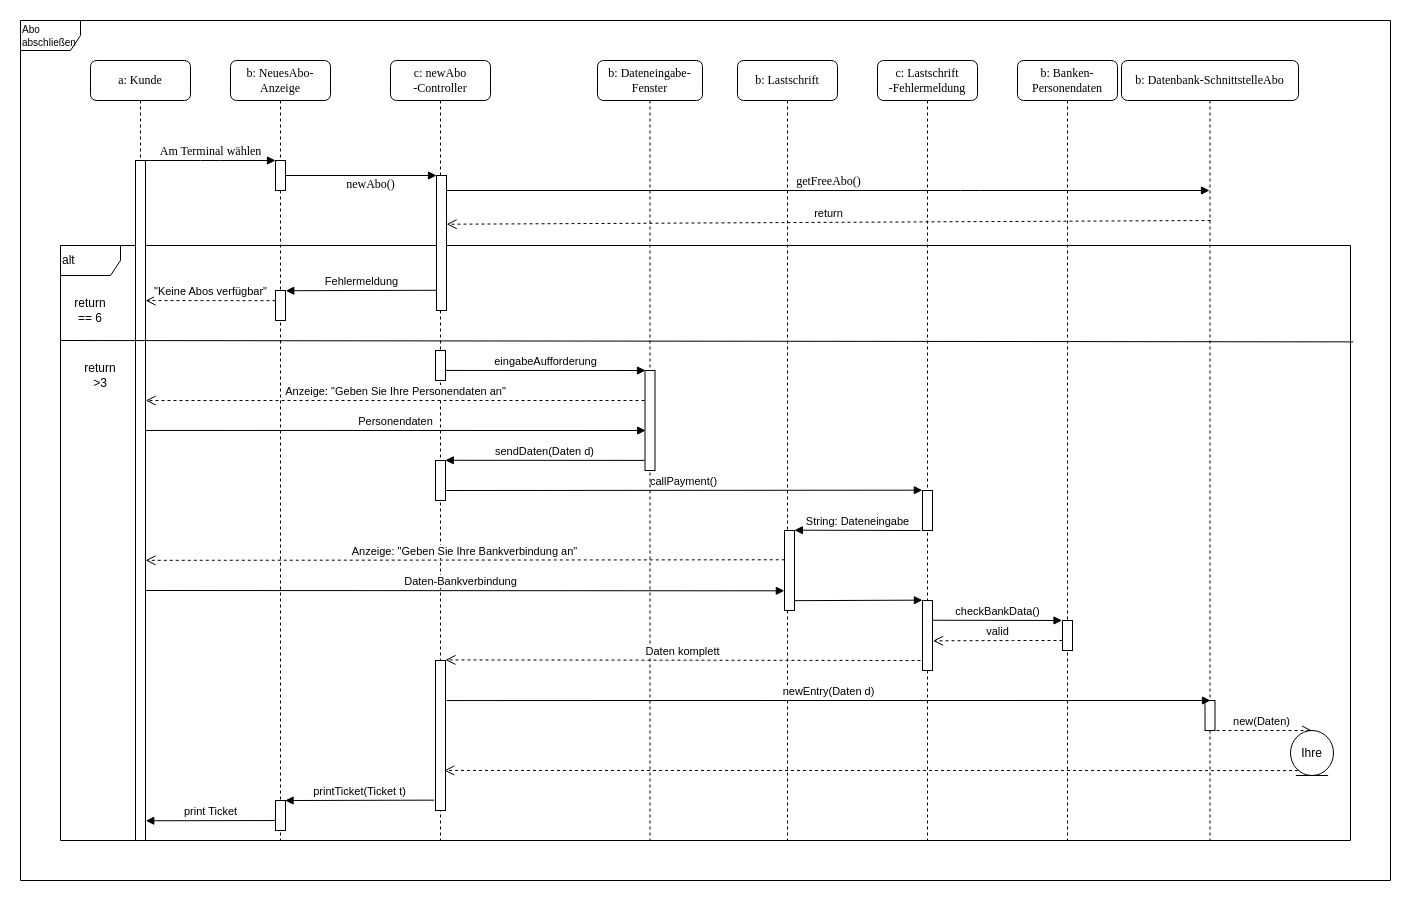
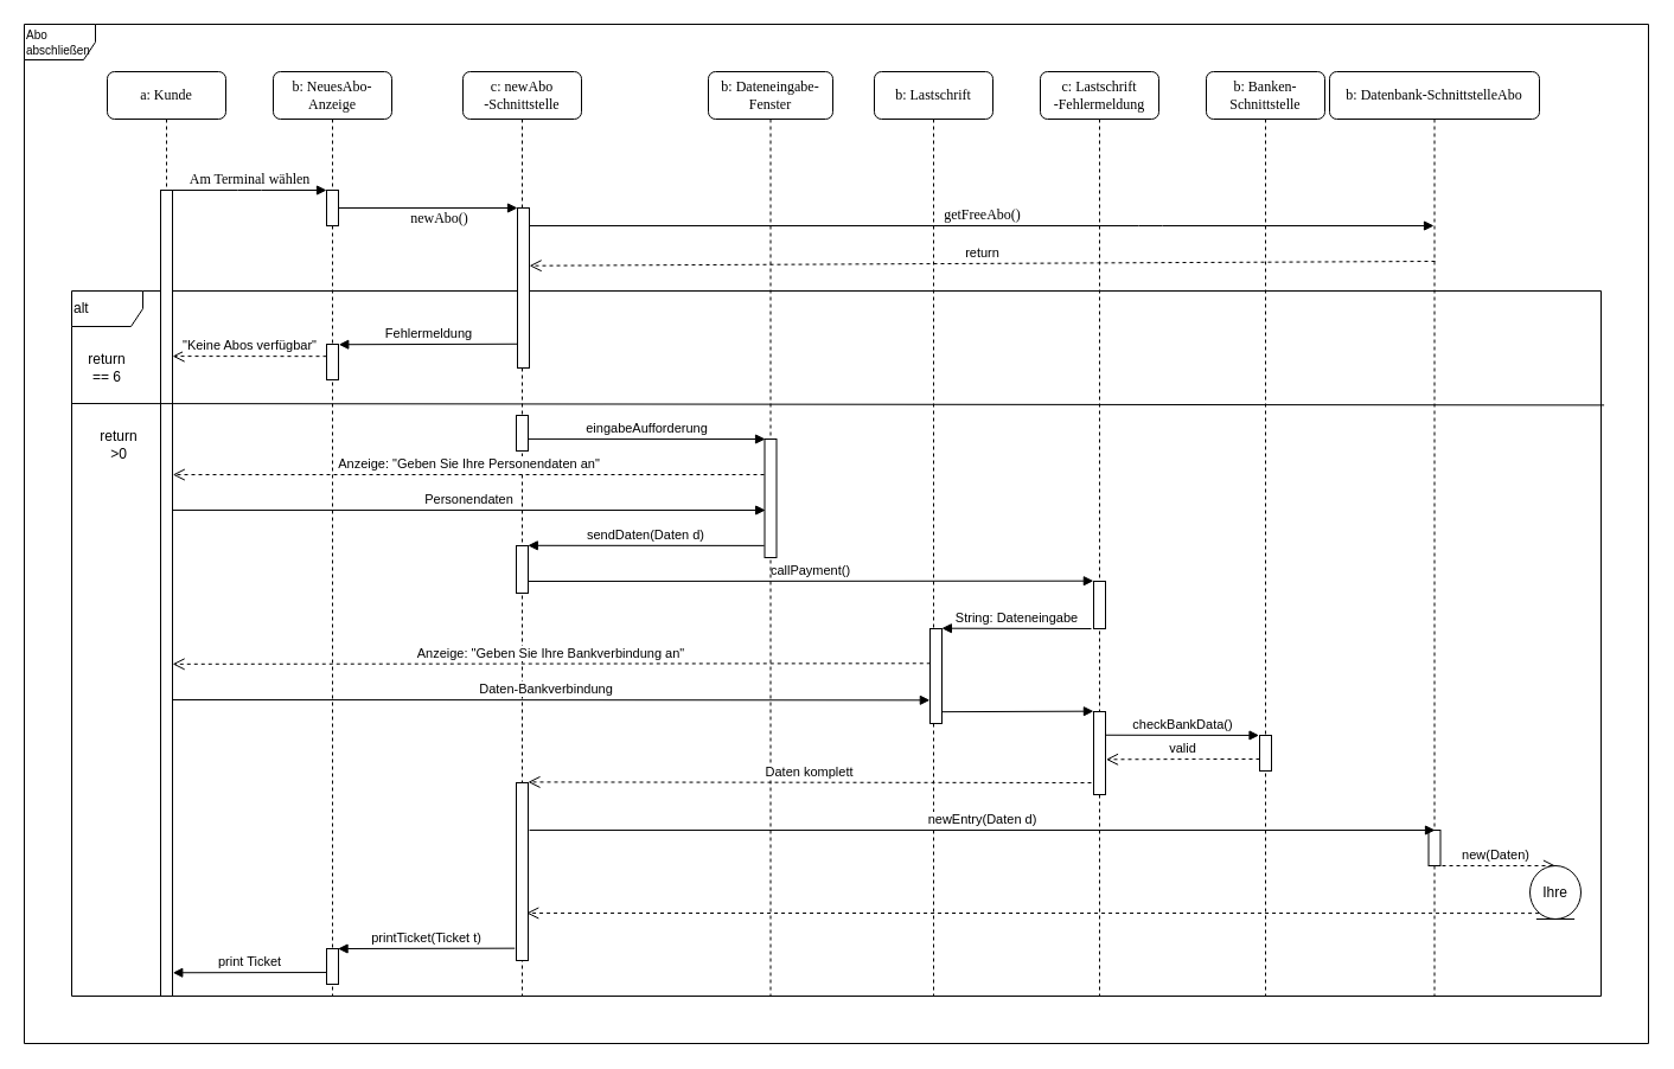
- <mxCell id="8" value="c: newAbo&lt;br&gt;-Controller&lt;br&gt;" style="shape=umlLifeline;perimeter=lifelinePerimeter;whiteSpace=wrap;html=1;container=1;collapsible=0;recursiveResize=0;outlineConnect=0;rounded=1;shadow=0;comic=0;labelBackgroundColor=none;strokeColor=#000000;strokeWidth=1;fillColor=#FFFFFF;fontFamily=Verdana;fontSize=12;fontColor=#000000;align=center;" parent="1" vertex="1"><mxGeometry x="390" y="60" width="100" height="780" as="geometry" /></mxCell>
+ <mxCell id="8" value="c: newAbo&lt;br&gt;-Schnittstelle&lt;br&gt;" style="shape=umlLifeline;perimeter=lifelinePerimeter;whiteSpace=wrap;html=1;container=1;collapsible=0;recursiveResize=0;outlineConnect=0;rounded=1;shadow=0;comic=0;labelBackgroundColor=none;strokeColor=#000000;strokeWidth=1;fillColor=#FFFFFF;fontFamily=Verdana;fontSize=12;fontColor=#000000;align=center;" parent="1" vertex="1"><mxGeometry x="390" y="60" width="100" height="780" as="geometry" /></mxCell>
- <mxCell id="22" value="b: Banken-Personendaten&lt;br&gt;" style="shape=umlLifeline;perimeter=lifelinePerimeter;whiteSpace=wrap;html=1;container=1;collapsible=0;recursiveResize=0;outlineConnect=0;rounded=1;shadow=0;comic=0;labelBackgroundColor=none;strokeColor=#000000;strokeWidth=1;fillColor=#FFFFFF;fontFamily=Verdana;fontSize=12;fontColor=#000000;align=center;" parent="1" vertex="1"><mxGeometry x="1017" y="60" width="100" height="780" as="geometry" /></mxCell>
+ <mxCell id="22" value="b: Banken-Schnittstelle&lt;br&gt;" style="shape=umlLifeline;perimeter=lifelinePerimeter;whiteSpace=wrap;html=1;container=1;collapsible=0;recursiveResize=0;outlineConnect=0;rounded=1;shadow=0;comic=0;labelBackgroundColor=none;strokeColor=#000000;strokeWidth=1;fillColor=#FFFFFF;fontFamily=Verdana;fontSize=12;fontColor=#000000;align=center;" parent="1" vertex="1"><mxGeometry x="1017" y="60" width="100" height="780" as="geometry" /></mxCell>
- <mxCell id="37" value="return &amp;gt;3" style="text;html=1;strokeColor=none;fillColor=none;align=center;verticalAlign=middle;whiteSpace=wrap;rounded=0;" vertex="1" parent="1"><mxGeometry x="80" y="364.667" width="40" height="20" as="geometry" /></mxCell>
+ <mxCell id="37" value="return &amp;gt;0" style="text;html=1;strokeColor=none;fillColor=none;align=center;verticalAlign=middle;whiteSpace=wrap;rounded=0;" vertex="1" parent="1"><mxGeometry x="80" y="364.667" width="40" height="20" as="geometry" /></mxCell>
